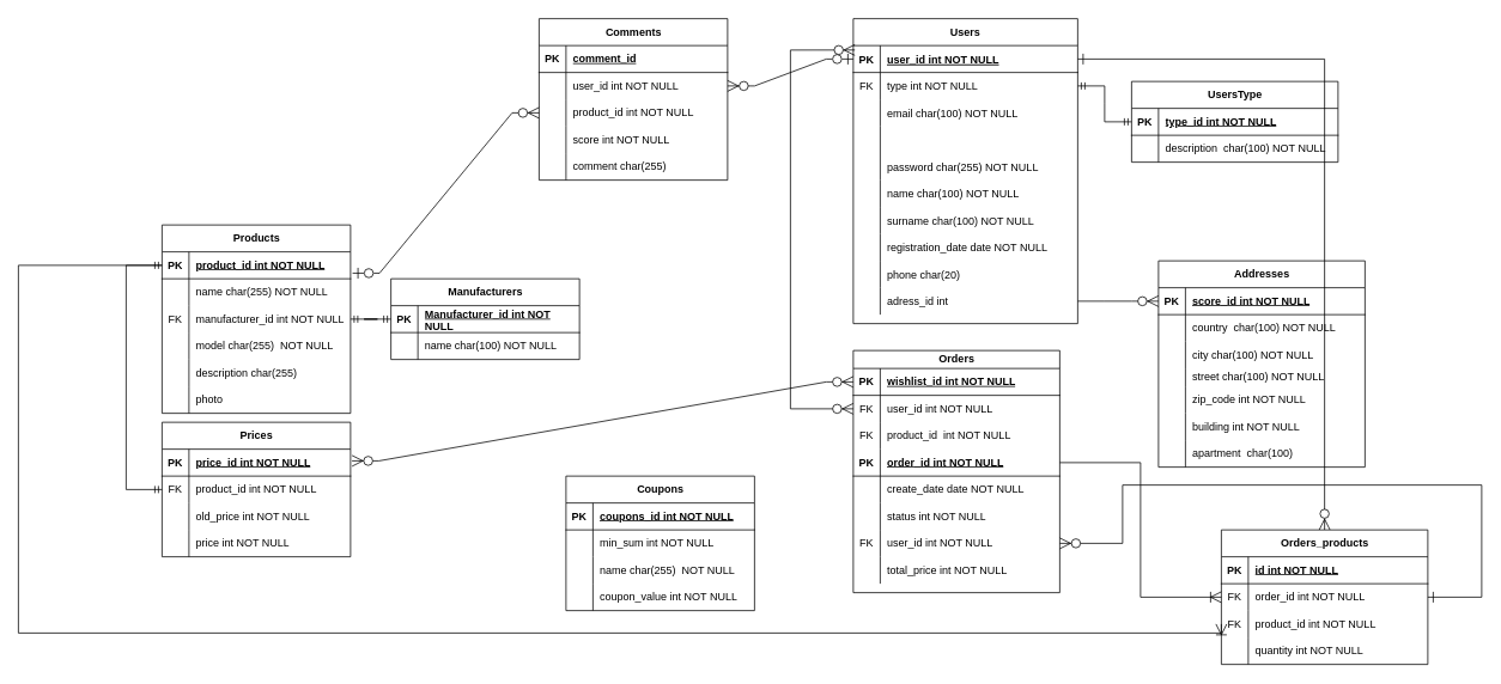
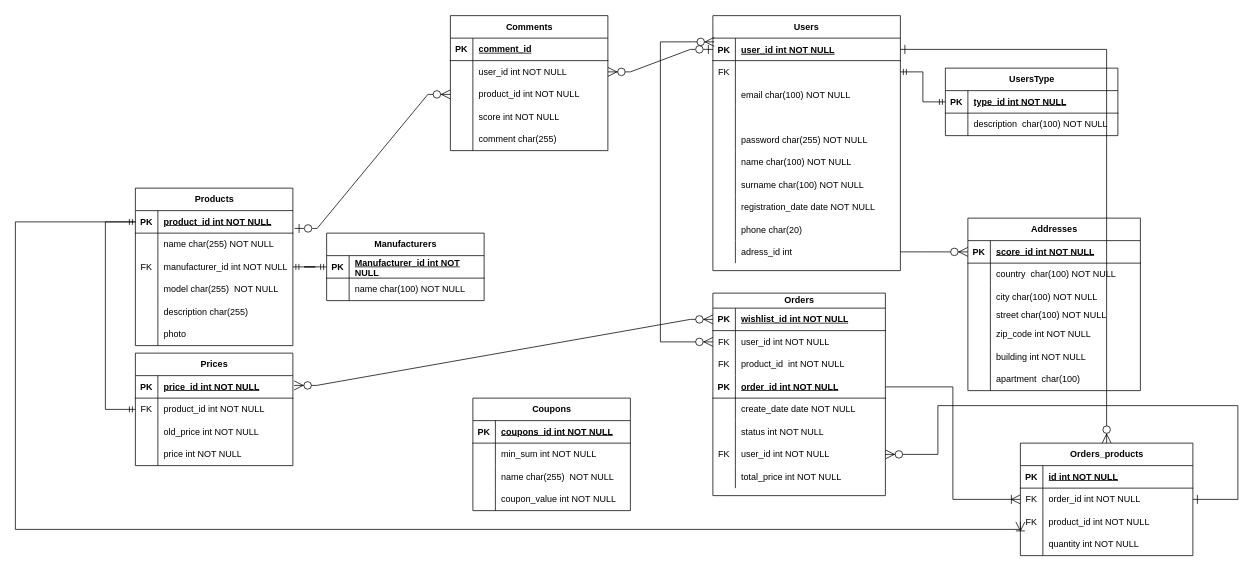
- <mxCell id="8" value="type int NOT NULL" style="shape=partialRectangle;overflow=hidden;connectable=0;fillColor=none;top=0;left=0;bottom=0;right=0;align=left;spacingLeft=6;" parent="6" vertex="1"><mxGeometry x="30" width="220" height="30" as="geometry"><mxRectangle width="220" height="30" as="alternateBounds" /></mxGeometry></mxCell>
